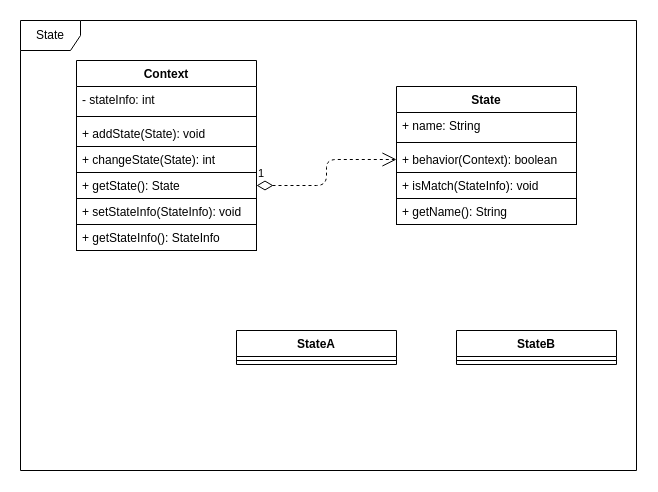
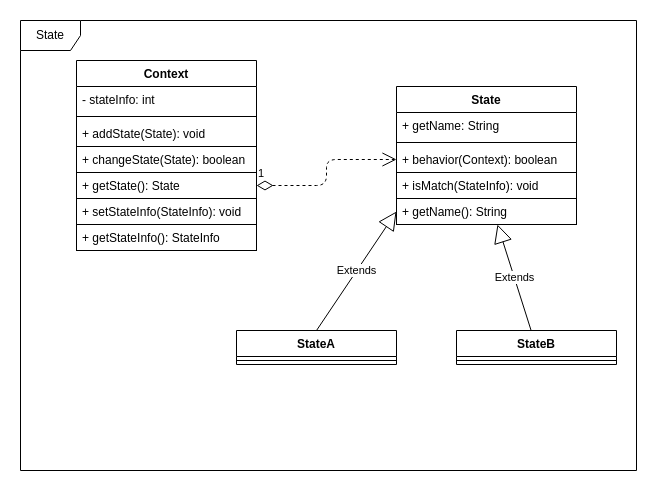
- <mxCell id="12" value="+ name: String" style="text;strokeColor=none;fillColor=none;align=left;verticalAlign=top;spacingLeft=4;spacingRight=4;overflow=hidden;rotatable=0;points=[[0,0.5],[1,0.5]];portConstraint=eastwest;" vertex="1" parent="11"><mxGeometry y="26" width="180" height="26" as="geometry" /></mxCell>
+ <mxCell id="12" value="+ getName: String" style="text;strokeColor=none;fillColor=none;align=left;verticalAlign=top;spacingLeft=4;spacingRight=4;overflow=hidden;rotatable=0;points=[[0,0.5],[1,0.5]];portConstraint=eastwest;" vertex="1" parent="11"><mxGeometry y="26" width="180" height="26" as="geometry" /></mxCell>
- <mxCell id="7" value="+ changeState(State): int" style="text;strokeColor=#000000;fillColor=none;align=left;verticalAlign=top;spacingLeft=4;spacingRight=4;overflow=hidden;rotatable=0;points=[[0,0.5],[1,0.5]];portConstraint=eastwest;" vertex="1" parent="3"><mxGeometry y="86" width="180" height="26" as="geometry" /></mxCell>
+ <mxCell id="7" value="+ changeState(State): boolean" style="text;strokeColor=#000000;fillColor=none;align=left;verticalAlign=top;spacingLeft=4;spacingRight=4;overflow=hidden;rotatable=0;points=[[0,0.5],[1,0.5]];portConstraint=eastwest;" vertex="1" parent="3"><mxGeometry y="86" width="180" height="26" as="geometry" /></mxCell>
+ <mxCell id="22" value="Extends" style="endArrow=block;endSize=16;endFill=0;html=1;exitX=0.5;exitY=0;exitDx=0;exitDy=0;entryX=0;entryY=0.5;entryDx=0;entryDy=0;" edge="1" parent="1" source="18" target="16"><mxGeometry width="160" relative="1" as="geometry"><mxPoint x="236" y="220" as="sourcePoint" /><mxPoint x="396" y="220" as="targetPoint" /></mxGeometry></mxCell>
+ <mxCell id="23" value="Extends" style="endArrow=block;endSize=16;endFill=0;html=1;entryX=0.561;entryY=1;entryDx=0;entryDy=0;entryPerimeter=0;" edge="1" parent="1" source="20" target="16"><mxGeometry width="160" relative="1" as="geometry"><mxPoint x="196" y="380" as="sourcePoint" /><mxPoint x="356" y="380" as="targetPoint" /></mxGeometry></mxCell>
